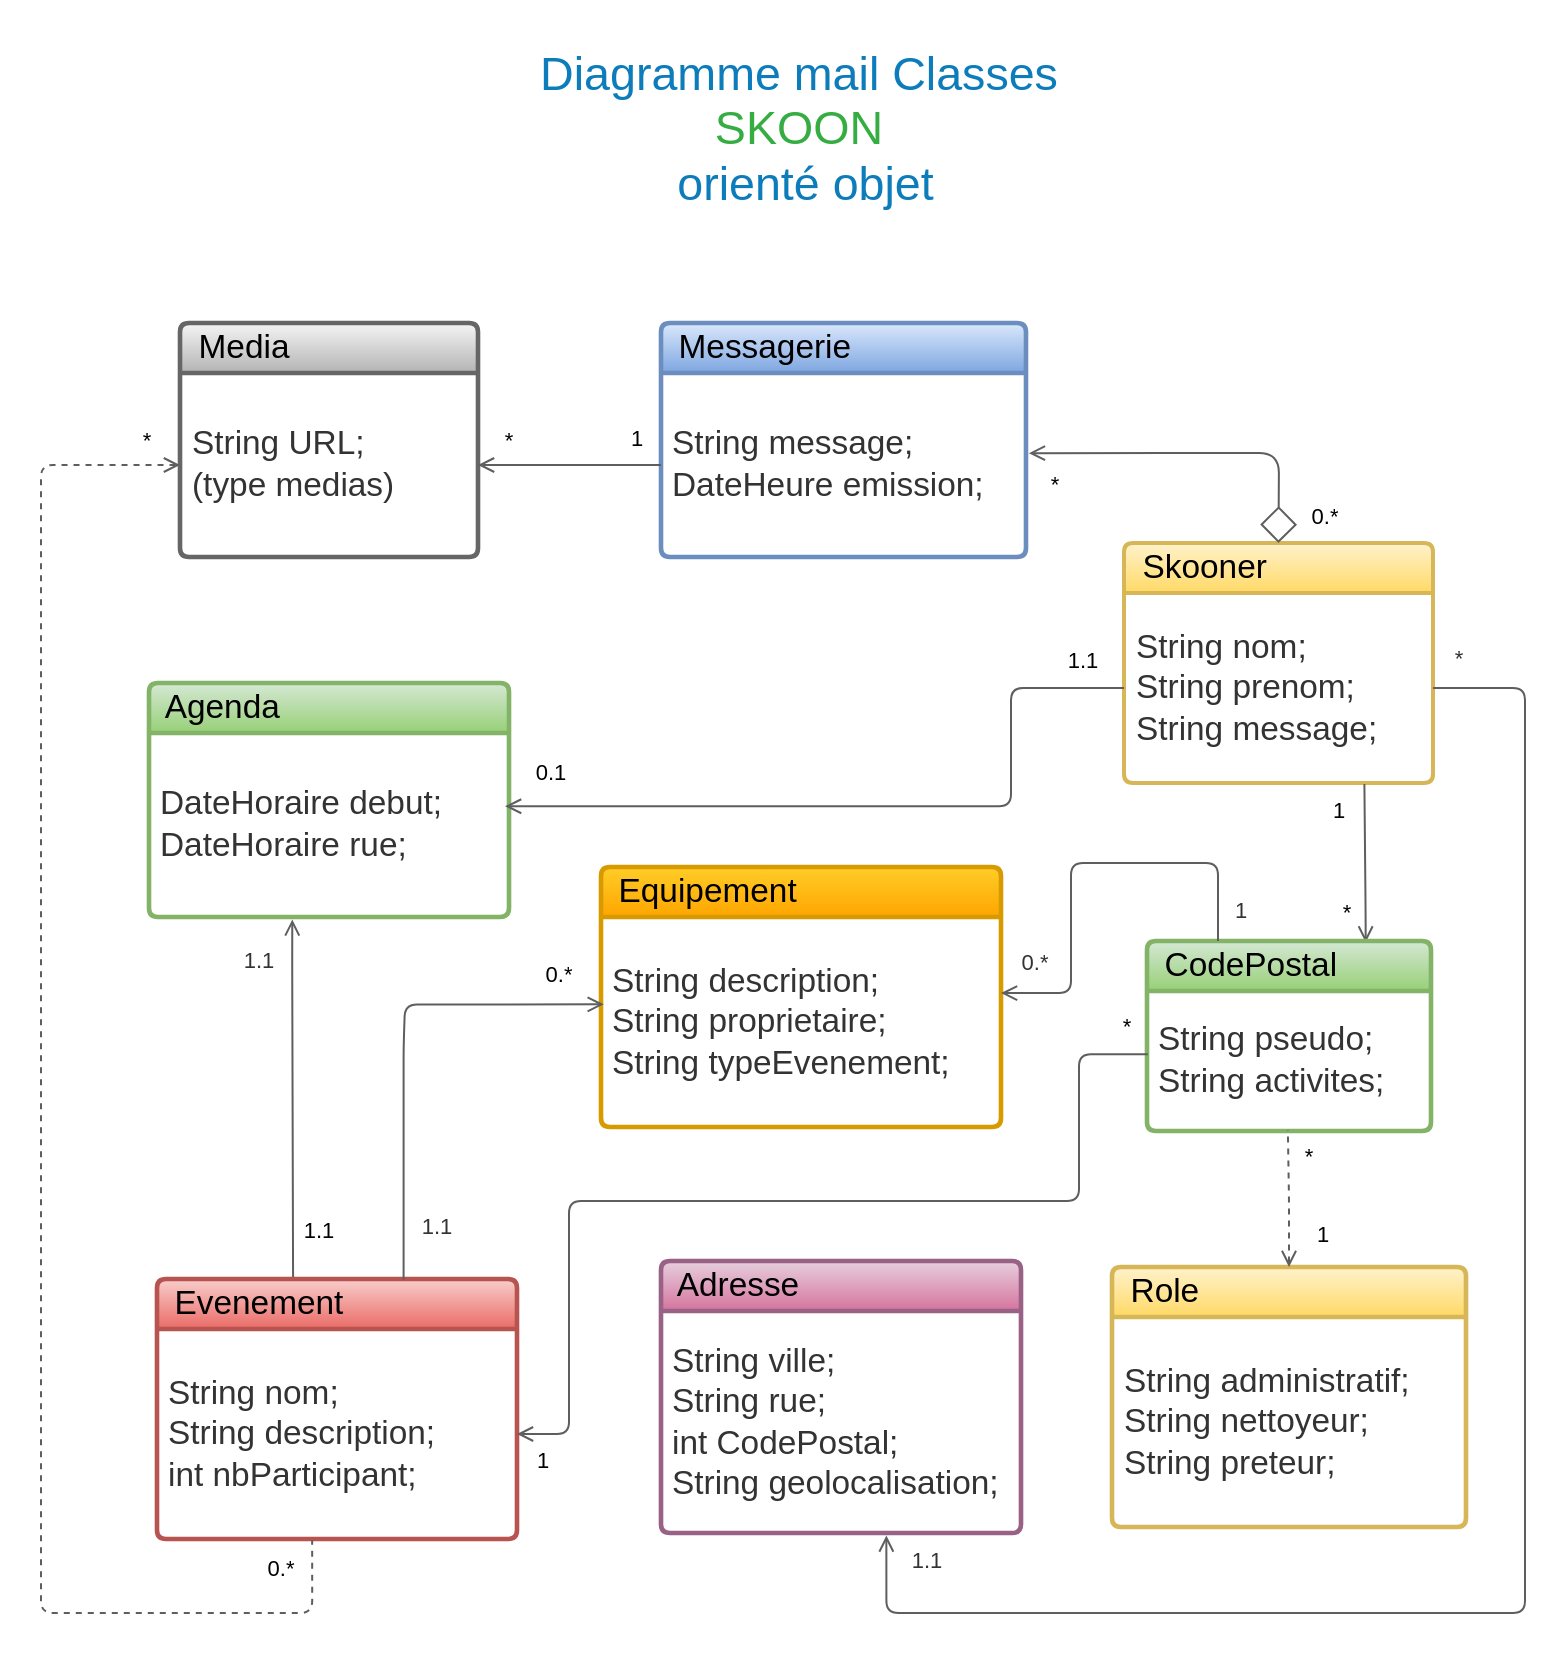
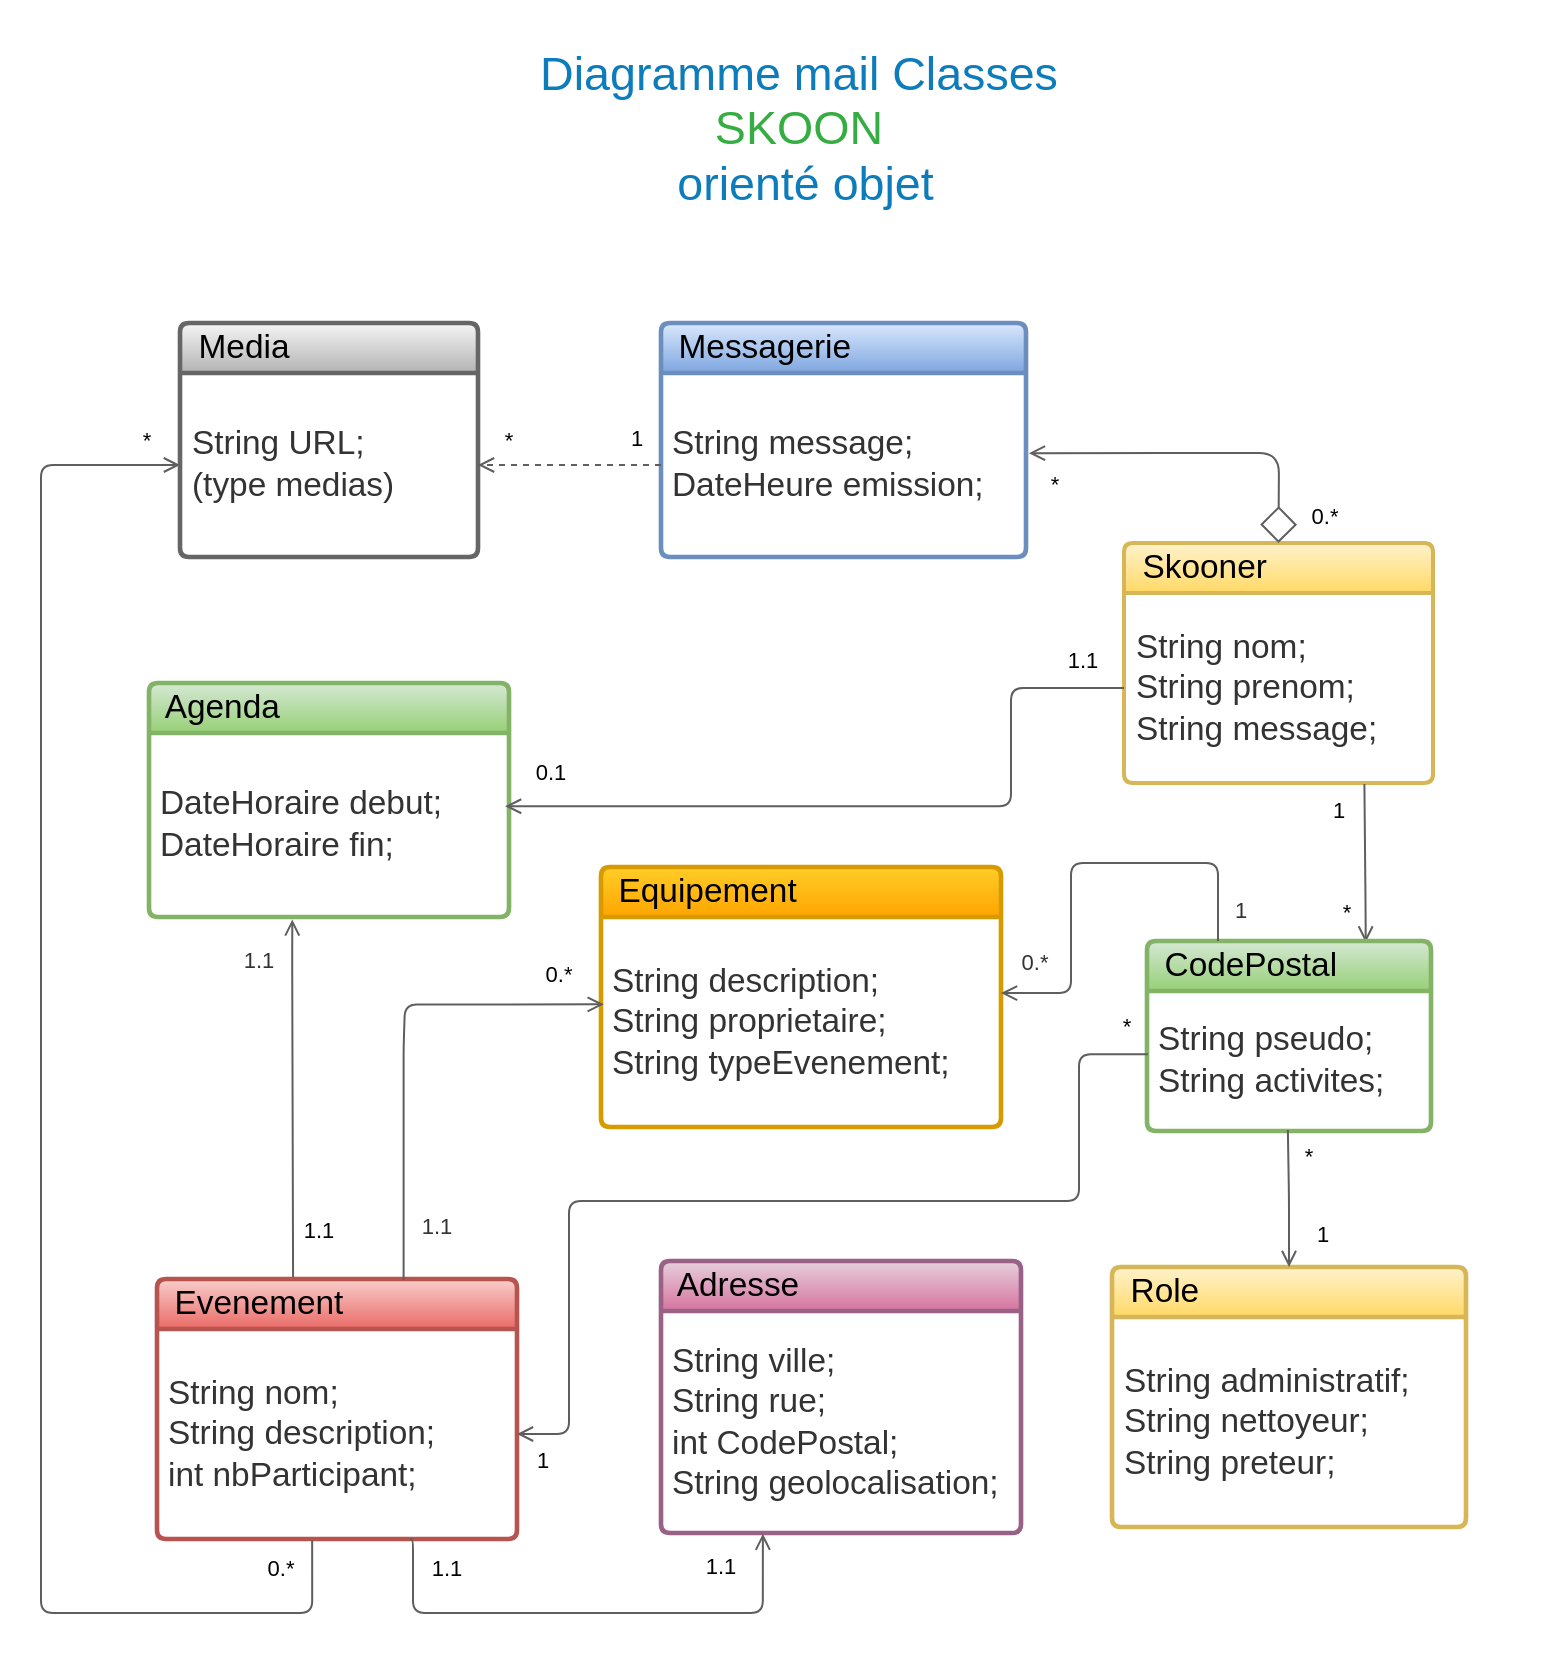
- <mxCell id="39" style="edgeStyle=orthogonalEdgeStyle;orthogonalLoop=1;jettySize=auto;html=1;endArrow=open;endFill=0;strokeColor=#5E5E5E;exitX=0;exitY=0.5;exitDx=0;exitDy=0;entryX=1;entryY=0.5;entryDx=0;entryDy=0;" parent="1" source="8" target="38" edge="1"><mxGeometry relative="1" as="geometry"><Array as="points"><mxPoint x="284" y="232" /><mxPoint x="284" y="232" /></Array><mxPoint x="761" y="149" as="sourcePoint" /><mxPoint x="260" y="207" as="targetPoint" /></mxGeometry></mxCell>
+ <mxCell id="39" style="edgeStyle=orthogonalEdgeStyle;orthogonalLoop=1;jettySize=auto;html=1;endArrow=open;endFill=0;strokeColor=#5E5E5E;exitX=0;exitY=0.5;exitDx=0;exitDy=0;entryX=1;entryY=0.5;entryDx=0;entryDy=0;dashed=1;" parent="1" source="8" target="38" edge="1"><mxGeometry relative="1" as="geometry"><Array as="points"><mxPoint x="284" y="232" /><mxPoint x="284" y="232" /></Array><mxPoint x="761" y="149" as="sourcePoint" /><mxPoint x="260" y="207" as="targetPoint" /></mxGeometry></mxCell>
- <mxCell id="27" value="DateHoraire debut;&lt;br&gt;DateHoraire rue;" style="part=1;html=1;whiteSpace=wrap;resizeHeight=0;strokeColor=none;fillColor=none;align=left;verticalAlign=middle;spacingLeft=4;spacingRight=4;overflow=hidden;rotatable=0;points=[[0,0.5],[1,0.5]];portConstraint=eastwest;swimlaneFillColor=#ffffff;strokeOpacity=100;fontSize=16.7;fontColor=#333333;rounded=1;" parent="26" vertex="1"><mxGeometry y="25" width="180" height="92" as="geometry" /></mxCell>
+ <mxCell id="27" value="DateHoraire debut;&lt;br&gt;DateHoraire fin;" style="part=1;html=1;whiteSpace=wrap;resizeHeight=0;strokeColor=none;fillColor=none;align=left;verticalAlign=middle;spacingLeft=4;spacingRight=4;overflow=hidden;rotatable=0;points=[[0,0.5],[1,0.5]];portConstraint=eastwest;swimlaneFillColor=#ffffff;strokeOpacity=100;fontSize=16.7;fontColor=#333333;rounded=1;" parent="26" vertex="1"><mxGeometry y="25" width="180" height="92" as="geometry" /></mxCell>
- <mxCell id="42" value="" style="html=1;jettySize=18;whiteSpace=wrap;fontSize=13;strokeColor=#5E5E5E;strokeWidth=1;arcSize=12;edgeStyle=orthogonalEdgeStyle;startArrow=open;endArrow=none;exitX=0;exitY=0.5;exitDx=0;exitDy=0;startFill=0;endFill=0;entryX=0.431;entryY=1.006;entryDx=0;entryDy=0;entryPerimeter=0;dashed=1;" parent="1" source="38" target="6" edge="1"><mxGeometry width="100" height="100" relative="1" as="geometry"><Array as="points"><mxPoint x="20" y="232" /><mxPoint x="20" y="806" /><mxPoint x="156" y="806" /></Array><mxPoint x="578" y="631" as="targetPoint" /><mxPoint x="981" y="695.03" as="sourcePoint" /></mxGeometry></mxCell>
+ <mxCell id="42" value="" style="html=1;jettySize=18;whiteSpace=wrap;fontSize=13;strokeColor=#5E5E5E;strokeWidth=1;arcSize=12;edgeStyle=orthogonalEdgeStyle;startArrow=open;;endArrow=none;;exitX=0;exitY=0.5;exitDx=0;exitDy=0;startFill=0;endFill=0;entryX=0.431;entryY=1.006;entryDx=0;entryDy=0;entryPerimeter=0;" parent="1" source="38" target="6" edge="1"><mxGeometry width="100" height="100" relative="1" as="geometry"><Array as="points"><mxPoint x="20" y="232" /><mxPoint x="20" y="806" /><mxPoint x="156" y="806" /></Array><mxPoint x="578" y="631" as="targetPoint" /><mxPoint x="981" y="695.03" as="sourcePoint" /></mxGeometry></mxCell>
- <mxCell id="54" value="" style="html=1;jettySize=18;whiteSpace=wrap;fontSize=13;strokeColor=#5E5E5E;strokeWidth=1;arcSize=12;edgeStyle=orthogonalEdgeStyle;startArrow=open;endArrow=none;endFill=0;endSize=6;startFill=0;startSize=6;exitX=0.5;exitY=0;exitDx=0;exitDy=0;entryX=0.496;entryY=0.993;entryDx=0;entryDy=0;entryPerimeter=0;dashed=1;" parent="1" source="52" target="46" edge="1"><mxGeometry width="100" height="100" relative="1" as="geometry"><Array as="points" /><mxPoint x="666" y="639" as="sourcePoint" /><mxPoint x="662" y="585" as="targetPoint" /></mxGeometry></mxCell>
+ <mxCell id="54" value="" style="html=1;jettySize=18;whiteSpace=wrap;fontSize=13;strokeColor=#5E5E5E;strokeWidth=1;arcSize=12;edgeStyle=orthogonalEdgeStyle;startArrow=open;;endArrow=none;endFill=0;endSize=6;;startFill=0;startSize=6;exitX=0.5;exitY=0;exitDx=0;exitDy=0;entryX=0.496;entryY=0.993;entryDx=0;entryDy=0;entryPerimeter=0;" parent="1" source="52" target="46" edge="1"><mxGeometry width="100" height="100" relative="1" as="geometry"><Array as="points" /><mxPoint x="666" y="639" as="sourcePoint" /><mxPoint x="662" y="585" as="targetPoint" /></mxGeometry></mxCell>
- <mxCell id="20" value="" style="html=1;jettySize=18;whiteSpace=wrap;fontSize=13;strokeColor=#5E5E5E;strokeWidth=1;arcSize=12;edgeStyle=orthogonalEdgeStyle;startArrow=none;;endArrow=open;;entryX=0.626;entryY=1.011;entryDx=0;entryDy=0;entryPerimeter=0;endFill=0;exitX=1;exitY=0.5;exitDx=0;exitDy=0;" parent="1" source="10" target="19" edge="1"><mxGeometry width="100" height="100" relative="1" as="geometry"><Array as="points"><mxPoint x="762" y="344" /><mxPoint x="762" y="806" /><mxPoint x="443" y="806" /></Array><mxPoint x="531" y="903" as="targetPoint" /><mxPoint x="1026" y="327" as="sourcePoint" /></mxGeometry></mxCell>
- <mxCell id="21" value="*" style="text;html=1;resizable=0;labelBackgroundColor=#ffffff;align=center;verticalAlign=middle;fontStyle=0;fontColor=#333333;;fontSize=11;rounded=1;" parent="20" vertex="1"><mxGeometry x="-1" relative="1" as="geometry"><mxPoint x="12.0" y="-15.5" as="offset" /></mxGeometry></mxCell>
- <mxCell id="22" value="1.1" style="text;html=1;resizable=0;labelBackgroundColor=#ffffff;align=center;verticalAlign=middle;fontStyle=0;fontColor=#333333;;fontSize=11;rounded=1;" parent="20" vertex="1"><mxGeometry x="0.937" relative="1" as="geometry"><mxPoint x="19.33" y="-15.0" as="offset" /></mxGeometry></mxCell>
+ <mxCell id="23" value="" style="html=1;jettySize=18;whiteSpace=wrap;fontSize=13;strokeColor=#5E5E5E;strokeWidth=1;arcSize=12;edgeStyle=orthogonalEdgeStyle;startArrow=open;;endArrow=none;endFill=0;endSize=16;;exitX=0.283;exitY=1.003;exitDx=0;exitDy=0;startFill=0;entryX=0.703;entryY=1;entryDx=0;entryDy=0;entryPerimeter=0;exitPerimeter=0;" parent="1" source="19" target="6" edge="1"><mxGeometry width="100" height="100" relative="1" as="geometry"><Array as="points"><mxPoint x="381" y="806" /><mxPoint x="206" y="806" /><mxPoint x="206" y="769" /></Array><mxPoint x="408" y="653" as="targetPoint" /><mxPoint x="397" y="670" as="sourcePoint" /></mxGeometry></mxCell>
+ <mxCell id="24" value="1.1" style="edgeLabel;html=1;align=center;verticalAlign=middle;resizable=0;points=[];rounded=1;" parent="23" vertex="1" connectable="0"><mxGeometry x="0.787" relative="1" as="geometry"><mxPoint x="16" y="-10.75" as="offset" /></mxGeometry></mxCell>
+ <mxCell id="25" value="1.1" style="edgeLabel;html=1;align=center;verticalAlign=middle;resizable=0;points=[];fontSize=11;rounded=1;" vertex="1" connectable="0" parent="23"><mxGeometry x="-0.933" y="1" relative="1" as="geometry"><mxPoint x="-21.94" y="8.5" as="offset" /></mxGeometry></mxCell>
